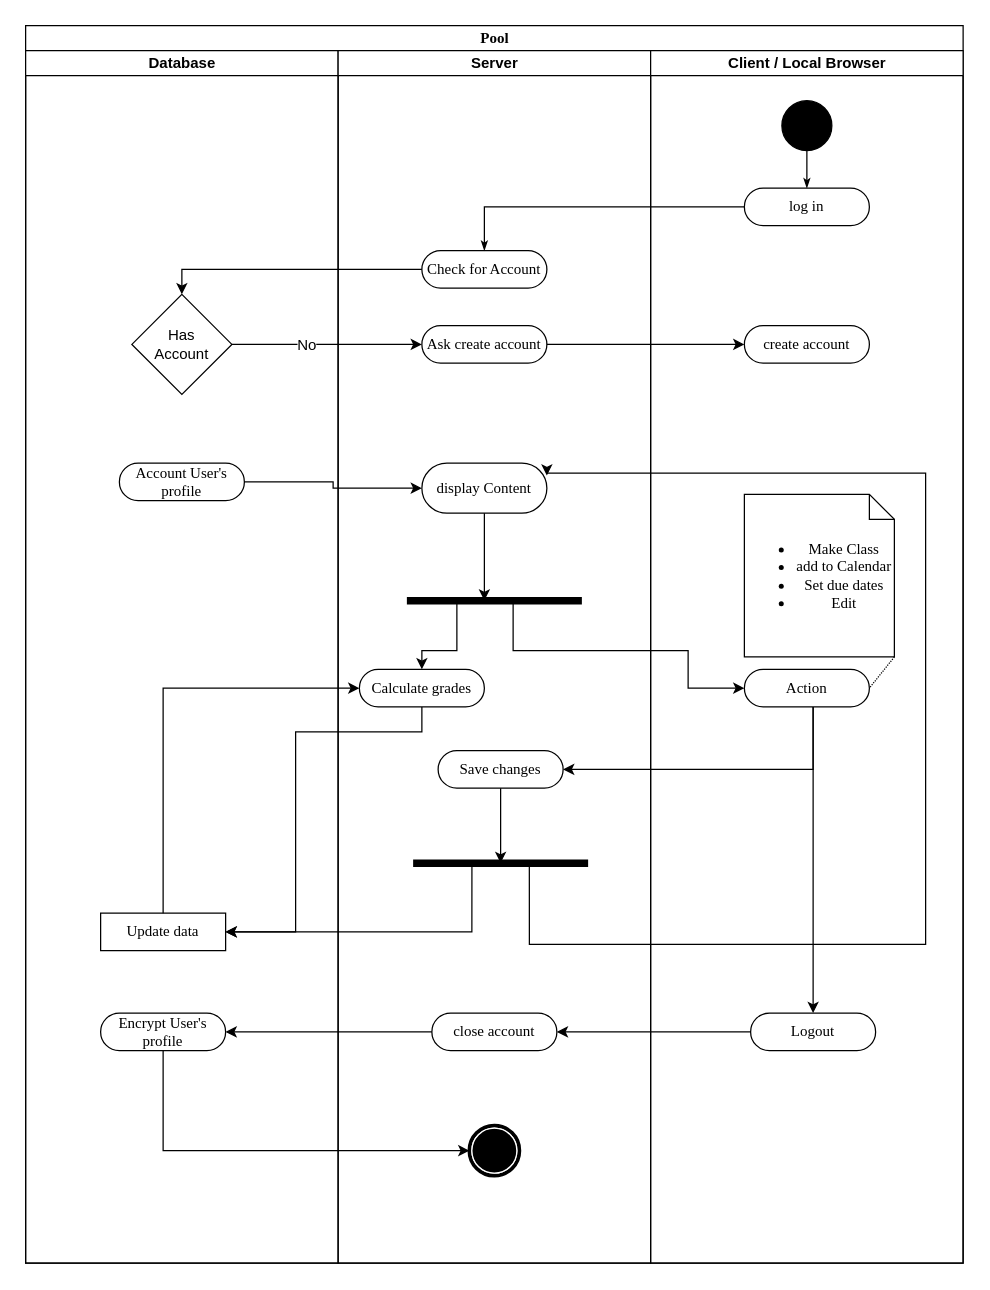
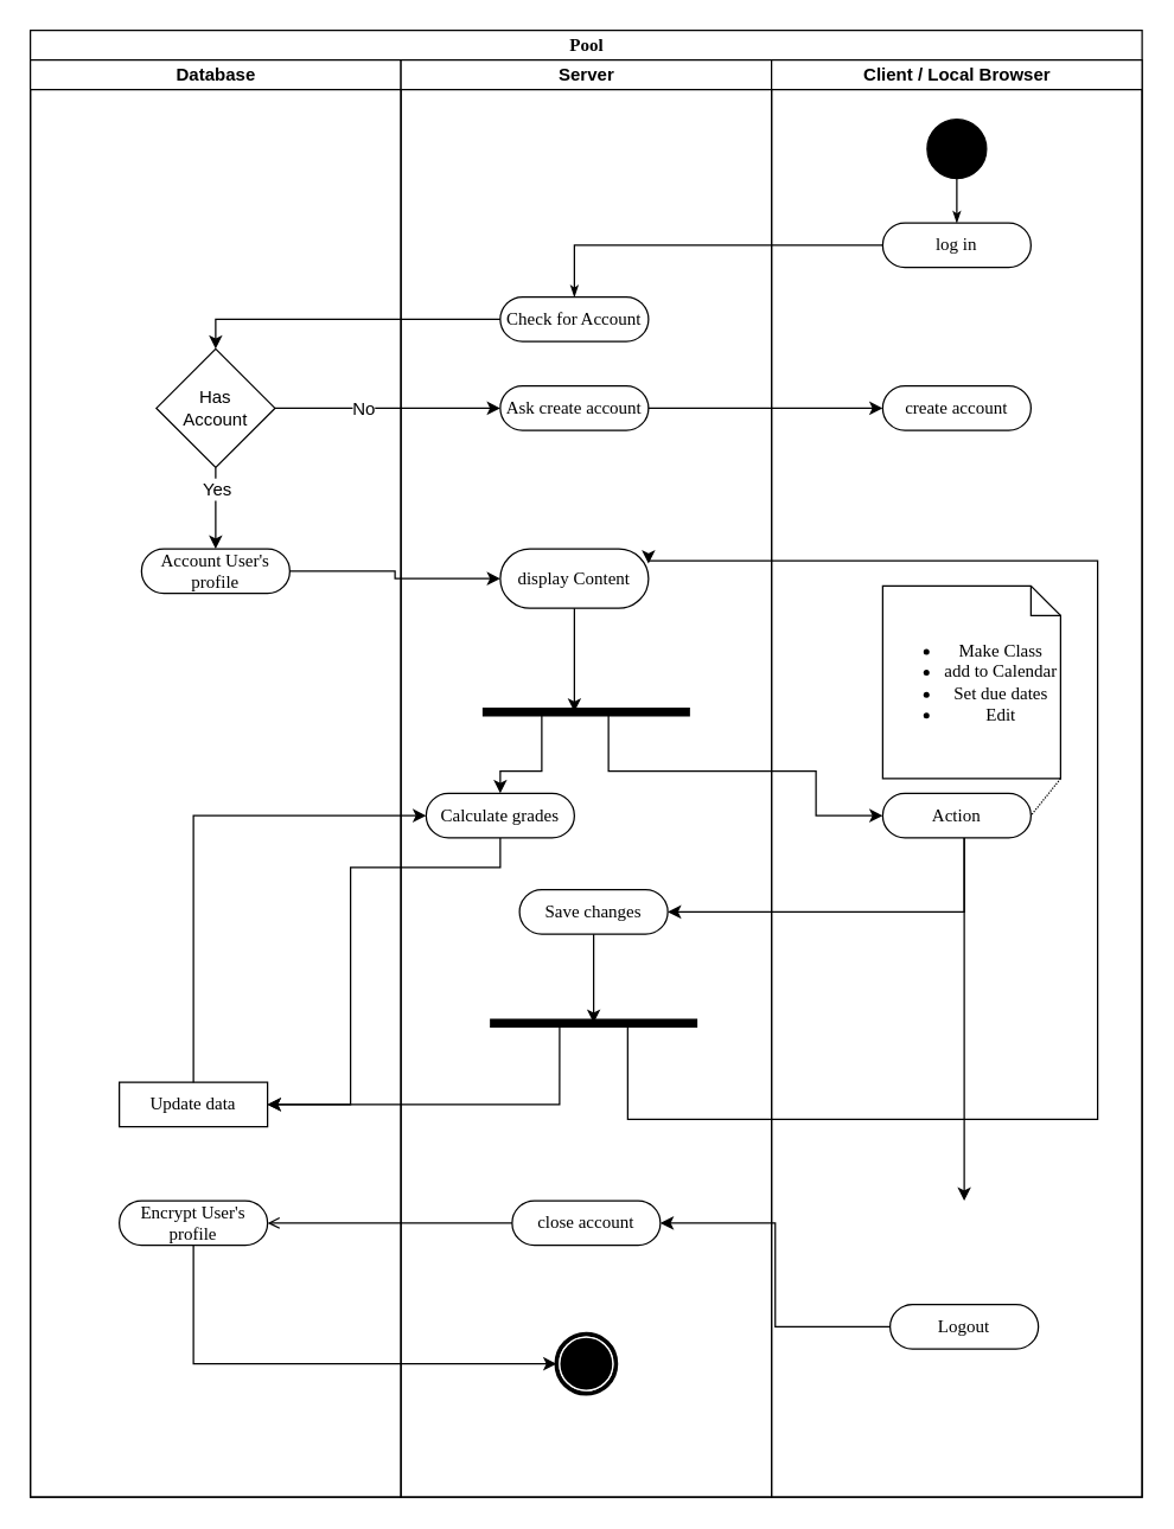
+ <mxCell id="4" style="edgeStyle=orthogonalEdgeStyle;rounded=0;orthogonalLoop=1;jettySize=auto;html=1;exitX=0.5;exitY=1;exitDx=0;exitDy=0;entryX=0.5;entryY=0;entryDx=0;entryDy=0;" edge="1" parent="3" source="6" target="7"><mxGeometry relative="1" as="geometry" /></mxCell>
+ <mxCell id="5" value="Yes" style="text;html=1;resizable=0;points=[];align=center;verticalAlign=middle;labelBackgroundColor=#ffffff;" vertex="1" connectable="0" parent="4"><mxGeometry x="-0.511" relative="1" as="geometry"><mxPoint y="1" as="offset" /></mxGeometry></mxCell>
- <mxCell id="45" style="edgeStyle=orthogonalEdgeStyle;rounded=0;orthogonalLoop=1;jettySize=auto;html=1;entryX=1;entryY=0.5;entryDx=0;entryDy=0;" edge="1" parent="2" source="22" target="9"><mxGeometry relative="1" as="geometry" /></mxCell>
+ <mxCell id="45" style="edgeStyle=orthogonalEdgeStyle;rounded=0;orthogonalLoop=1;jettySize=auto;html=1;entryX=1;entryY=0.5;entryDx=0;entryDy=0;endArrow=open;" edge="1" parent="2" source="22" target="9"><mxGeometry relative="1" as="geometry" /></mxCell>
- <mxCell id="32" value="Logout" style="rounded=1;whiteSpace=wrap;html=1;shadow=0;comic=0;labelBackgroundColor=none;strokeWidth=1;fontFamily=Verdana;fontSize=12;align=center;arcSize=50;" vertex="1" parent="24"><mxGeometry x="80" y="770" width="100" height="30" as="geometry" /></mxCell>
+ <mxCell id="32" value="Logout" style="rounded=1;whiteSpace=wrap;html=1;shadow=0;comic=0;labelBackgroundColor=none;strokeWidth=1;fontFamily=Verdana;fontSize=12;align=center;arcSize=50;" vertex="1" parent="24"><mxGeometry x="80" y="840" width="100" height="30" as="geometry" /></mxCell>
